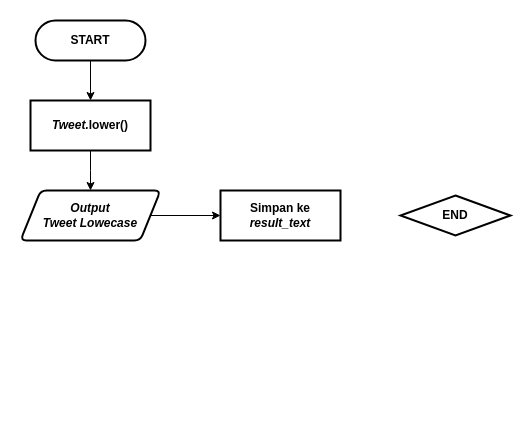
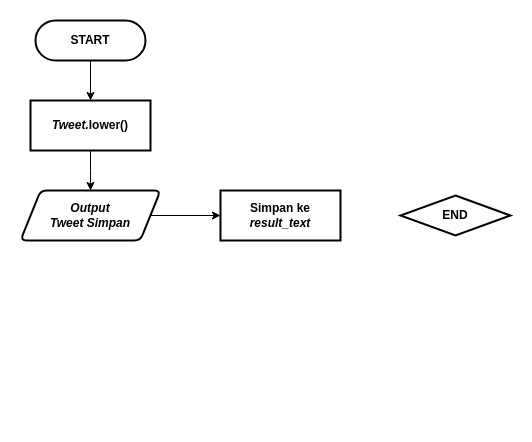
- <mxCell id="9" value="&lt;i&gt;Output &lt;br&gt;Tweet Lowecase&lt;/i&gt;" style="shape=parallelogram;html=1;strokeWidth=2;perimeter=parallelogramPerimeter;whiteSpace=wrap;rounded=1;arcSize=12;size=0.144;fontSize=12;fontStyle=1" vertex="1" parent="1"><mxGeometry x="20" y="190" width="140" height="50" as="geometry" /></mxCell>
+ <mxCell id="9" value="&lt;i&gt;Output &lt;br&gt;Tweet Simpan&lt;/i&gt;" style="shape=parallelogram;html=1;strokeWidth=2;perimeter=parallelogramPerimeter;whiteSpace=wrap;rounded=1;arcSize=12;size=0.144;fontSize=12;fontStyle=1" vertex="1" parent="1"><mxGeometry x="20" y="190" width="140" height="50" as="geometry" /></mxCell>
